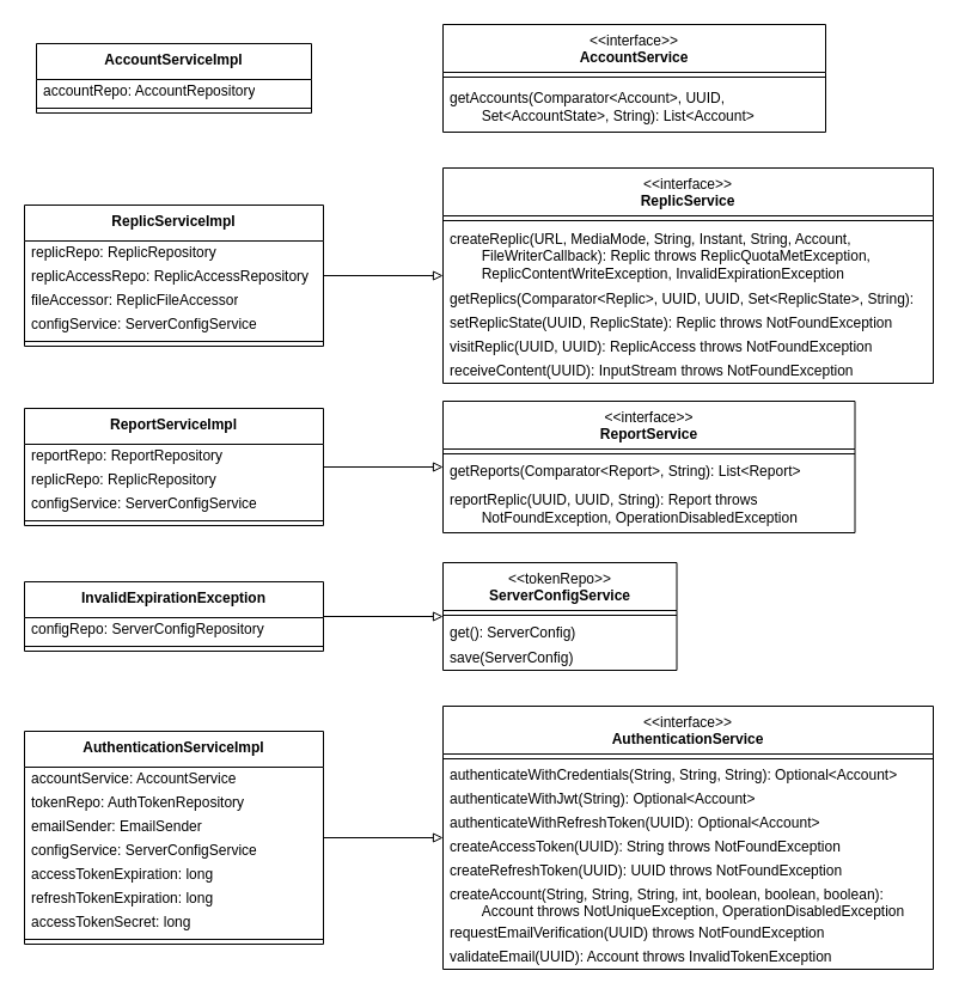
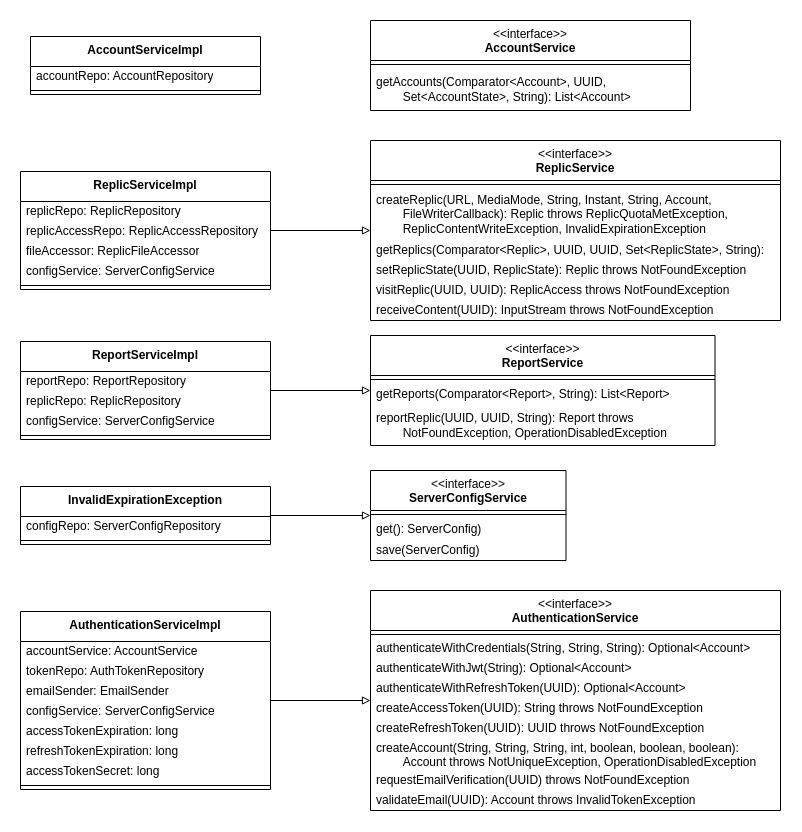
- <mxCell id="26" value="&amp;lt;&amp;lt;tokenRepo&amp;gt;&amp;gt;&lt;br&gt;&lt;b&gt;ServerConfigService&lt;/b&gt;&lt;div&gt;&lt;br&gt;&lt;/div&gt;" style="swimlane;fontStyle=0;align=center;verticalAlign=top;childLayout=stackLayout;horizontal=1;startSize=40;horizontalStack=0;resizeParent=1;resizeParentMax=0;resizeLast=0;collapsible=0;marginBottom=0;html=1;whiteSpace=wrap;" vertex="1" parent="1"><mxGeometry x="370" y="470" width="195.5" height="90" as="geometry" /></mxCell>
+ <mxCell id="26" value="&amp;lt;&amp;lt;interface&amp;gt;&amp;gt;&lt;br&gt;&lt;b&gt;ServerConfigService&lt;/b&gt;&lt;div&gt;&lt;br&gt;&lt;/div&gt;" style="swimlane;fontStyle=0;align=center;verticalAlign=top;childLayout=stackLayout;horizontal=1;startSize=40;horizontalStack=0;resizeParent=1;resizeParentMax=0;resizeLast=0;collapsible=0;marginBottom=0;html=1;whiteSpace=wrap;" vertex="1" parent="1"><mxGeometry x="370" y="470" width="195.5" height="90" as="geometry" /></mxCell>
